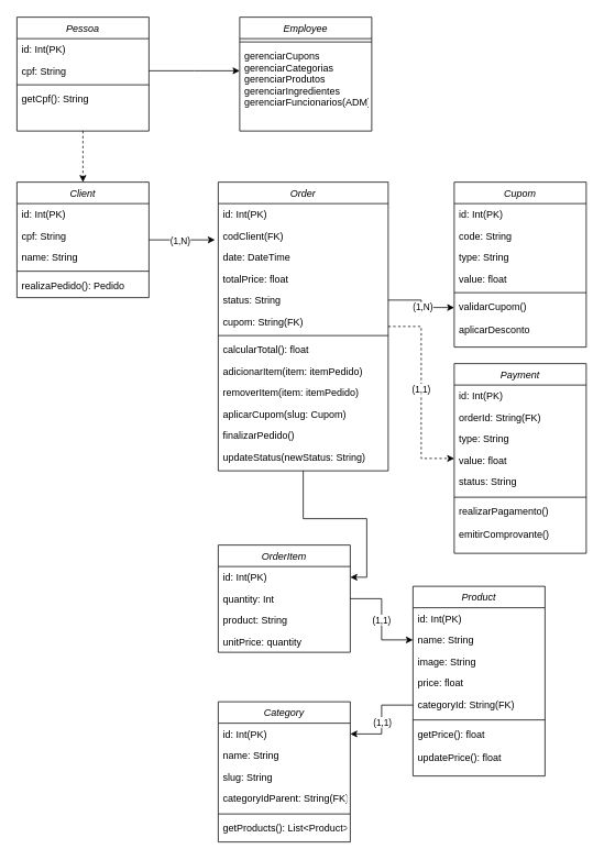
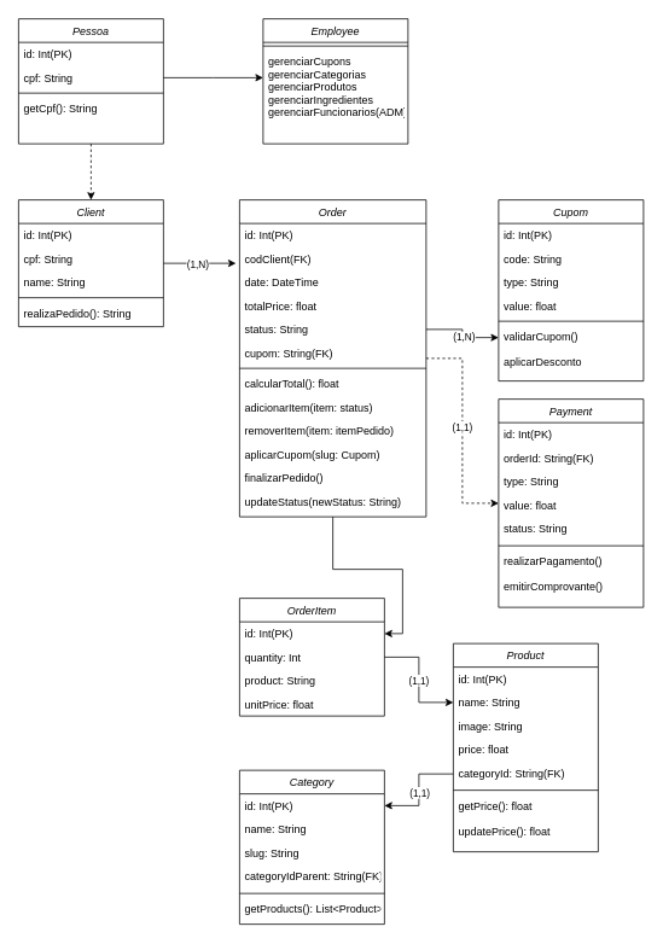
- <mxCell id="19" value="realizaPedido(): Pedido" style="text;align=left;verticalAlign=top;spacingLeft=4;spacingRight=4;overflow=hidden;rotatable=0;points=[[0,0.5],[1,0.5]];portConstraint=eastwest;" vertex="1" parent="14"><mxGeometry y="112" width="160" height="28" as="geometry" /></mxCell>
+ <mxCell id="19" value="realizaPedido(): String" style="text;align=left;verticalAlign=top;spacingLeft=4;spacingRight=4;overflow=hidden;rotatable=0;points=[[0,0.5],[1,0.5]];portConstraint=eastwest;" vertex="1" parent="14"><mxGeometry y="112" width="160" height="28" as="geometry" /></mxCell>
- <mxCell id="32" value="adicionarItem(item: itemPedido)" style="text;align=left;verticalAlign=top;spacingLeft=4;spacingRight=4;overflow=hidden;rotatable=0;points=[[0,0.5],[1,0.5]];portConstraint=eastwest;" vertex="1" parent="23"><mxGeometry y="216" width="206" height="26" as="geometry" /></mxCell>
+ <mxCell id="32" value="adicionarItem(item: status)" style="text;align=left;verticalAlign=top;spacingLeft=4;spacingRight=4;overflow=hidden;rotatable=0;points=[[0,0.5],[1,0.5]];portConstraint=eastwest;" vertex="1" parent="23"><mxGeometry y="216" width="206" height="26" as="geometry" /></mxCell>
- <mxCell id="62" value="unitPrice: quantity" style="text;align=left;verticalAlign=top;spacingLeft=4;spacingRight=4;overflow=hidden;rotatable=0;points=[[0,0.5],[1,0.5]];portConstraint=eastwest;rounded=0;shadow=0;html=0;" vertex="1" parent="58"><mxGeometry y="104" width="160" height="26" as="geometry" /></mxCell>
+ <mxCell id="62" value="unitPrice: float" style="text;align=left;verticalAlign=top;spacingLeft=4;spacingRight=4;overflow=hidden;rotatable=0;points=[[0,0.5],[1,0.5]];portConstraint=eastwest;rounded=0;shadow=0;html=0;" vertex="1" parent="58"><mxGeometry y="104" width="160" height="26" as="geometry" /></mxCell>
